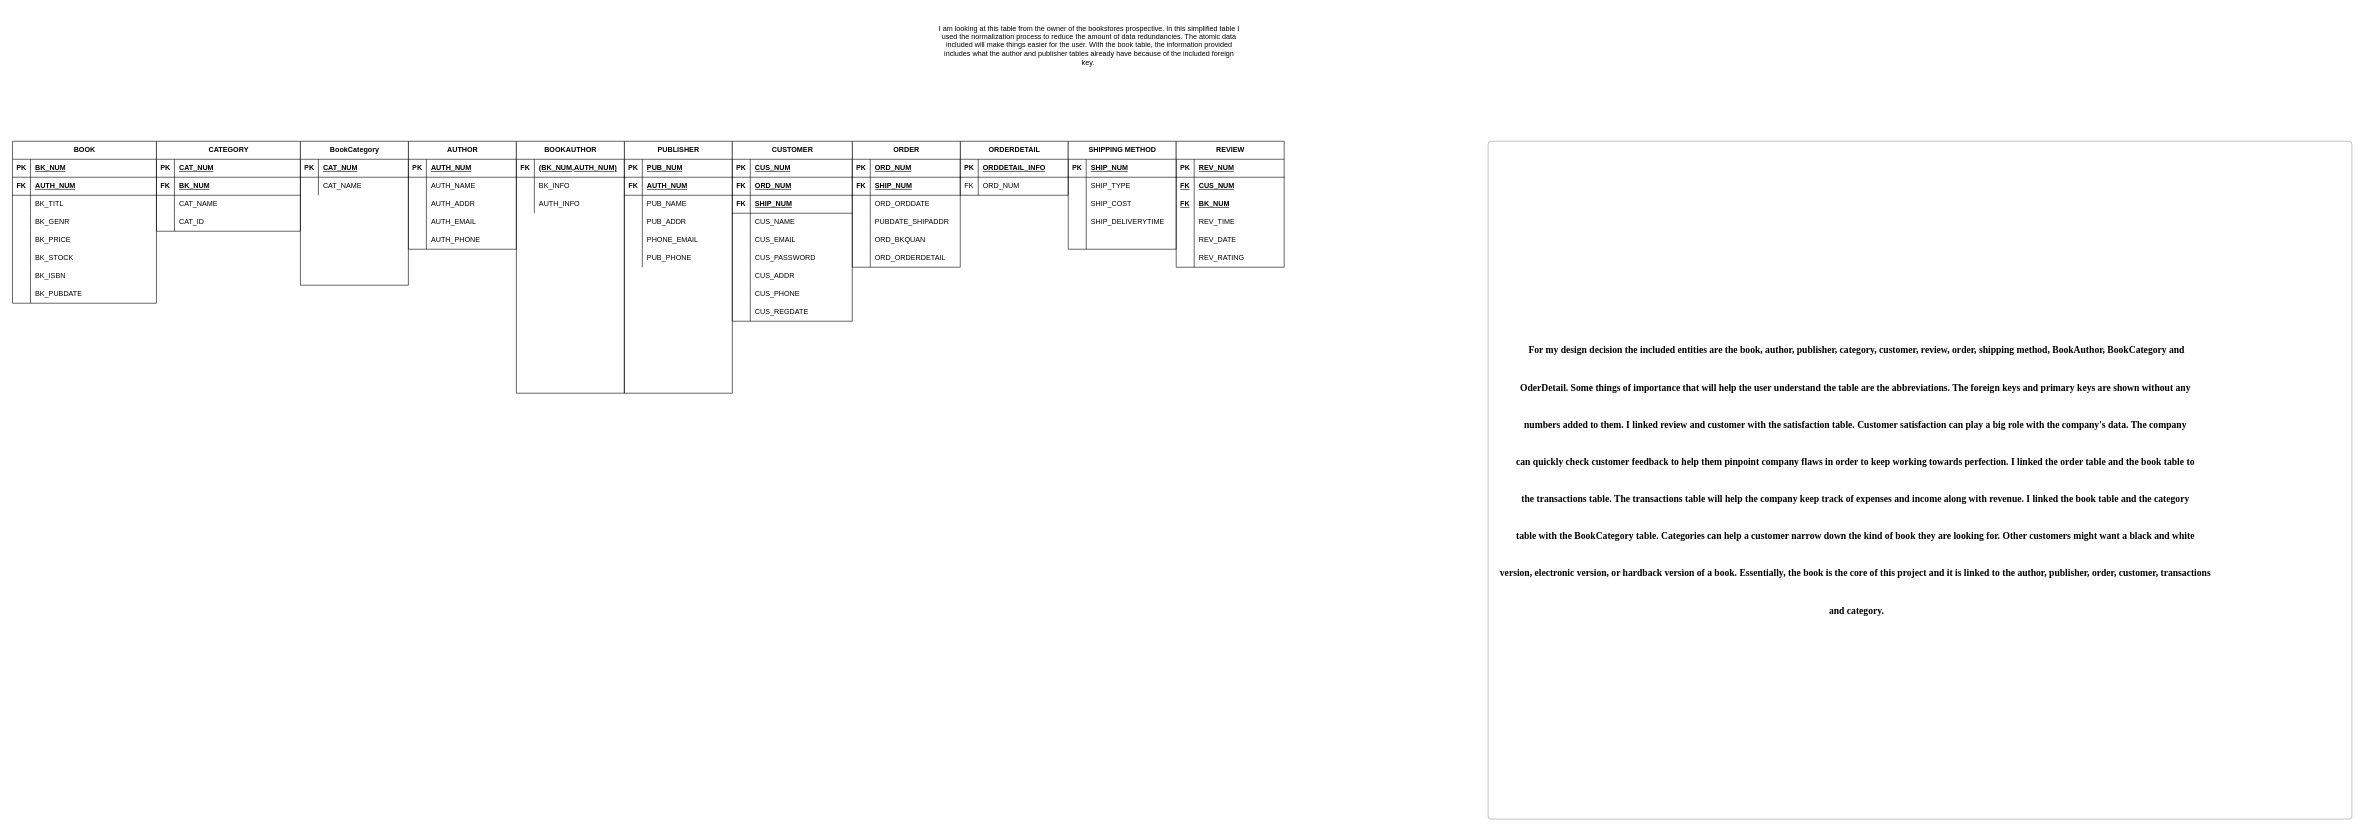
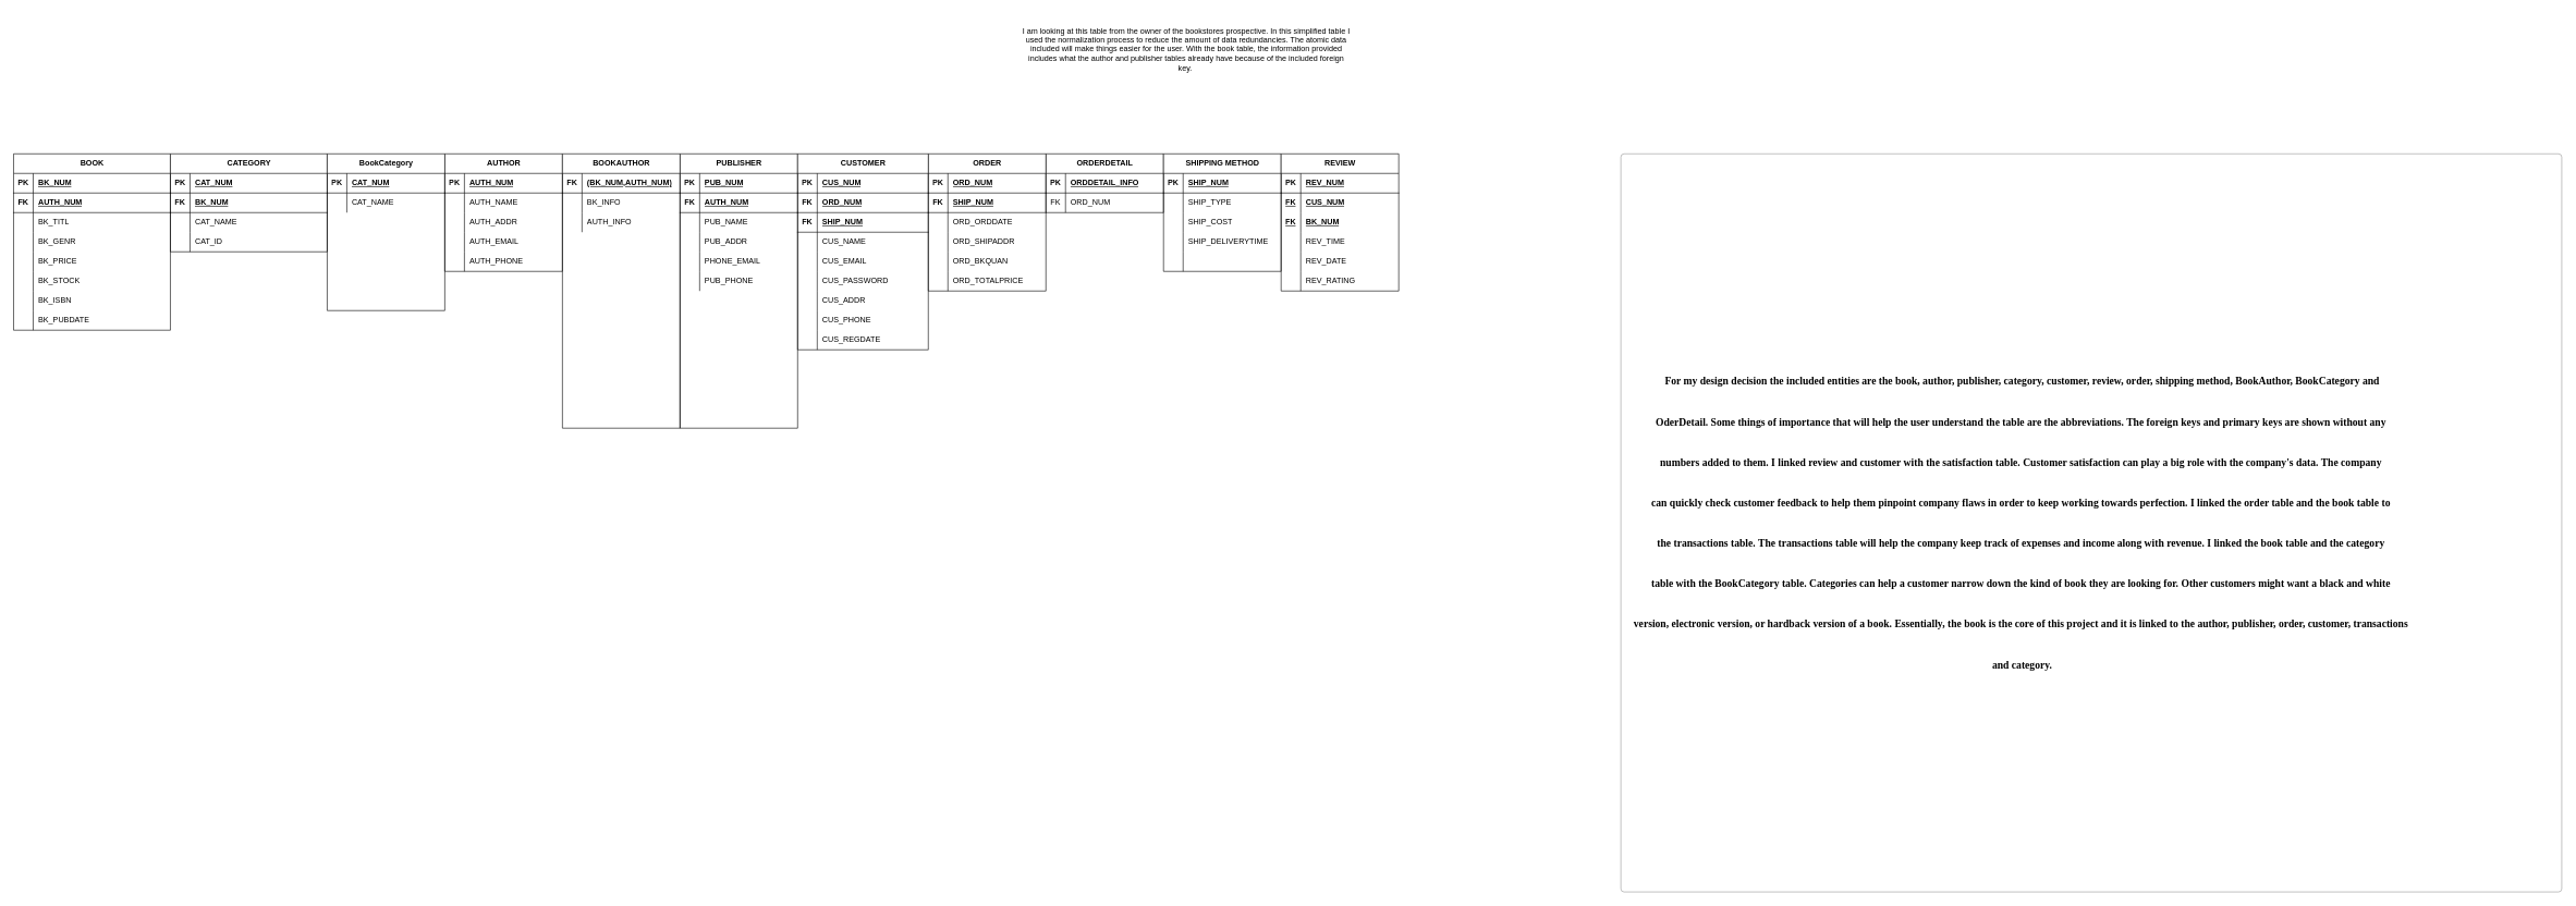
- <mxCell id="113" value="PUBDATE_SHIPADDR" style="shape=partialRectangle;connectable=0;fillColor=none;top=0;left=0;bottom=0;right=0;align=left;spacingLeft=6;overflow=hidden;whiteSpace=wrap;html=1;movable=0;resizable=0;rotatable=0;deletable=0;editable=0;locked=1;" parent="111" vertex="1"><mxGeometry x="30" width="150" height="30" as="geometry"><mxRectangle width="150" height="30" as="alternateBounds" /></mxGeometry></mxCell>
+ <mxCell id="113" value="ORD_SHIPADDR" style="shape=partialRectangle;connectable=0;fillColor=none;top=0;left=0;bottom=0;right=0;align=left;spacingLeft=6;overflow=hidden;whiteSpace=wrap;html=1;movable=0;resizable=0;rotatable=0;deletable=0;editable=0;locked=1;" parent="111" vertex="1"><mxGeometry x="30" width="150" height="30" as="geometry"><mxRectangle width="150" height="30" as="alternateBounds" /></mxGeometry></mxCell>
- <mxCell id="119" value="ORD_ORDERDETAIL" style="shape=partialRectangle;connectable=0;fillColor=none;top=0;left=0;bottom=0;right=0;align=left;spacingLeft=6;overflow=hidden;whiteSpace=wrap;html=1;" parent="117" vertex="1"><mxGeometry x="30" width="150" height="30" as="geometry"><mxRectangle width="150" height="30" as="alternateBounds" /></mxGeometry></mxCell>
+ <mxCell id="119" value="ORD_TOTALPRICE" style="shape=partialRectangle;connectable=0;fillColor=none;top=0;left=0;bottom=0;right=0;align=left;spacingLeft=6;overflow=hidden;whiteSpace=wrap;html=1;" parent="117" vertex="1"><mxGeometry x="30" width="150" height="30" as="geometry"><mxRectangle width="150" height="30" as="alternateBounds" /></mxGeometry></mxCell>
